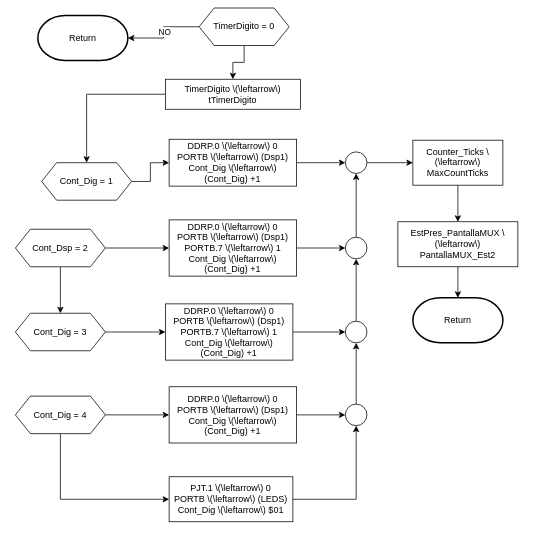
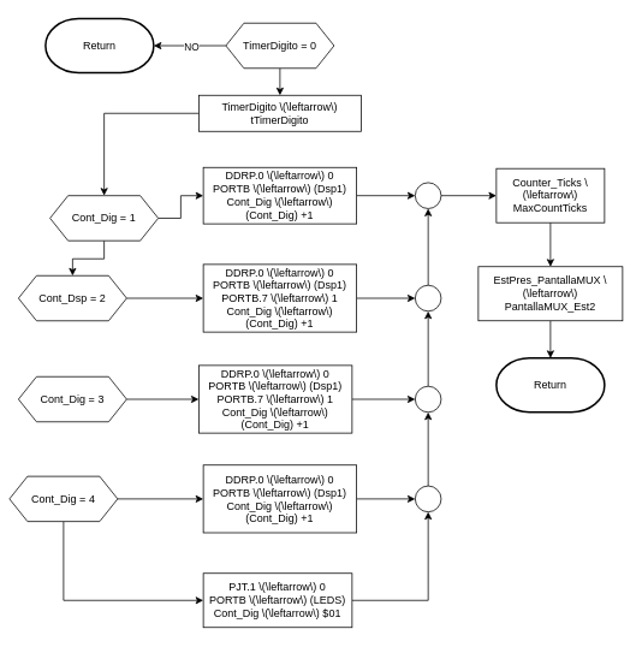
- <mxCell id="5" value="TimerDigito = 0" style="shape=hexagon;perimeter=hexagonPerimeter2;whiteSpace=wrap;html=1;fixedSize=1;" vertex="1" parent="1"><mxGeometry x="265" y="10" width="120" height="50" as="geometry" /></mxCell>
+ <mxCell id="5" value="TimerDigito = 0" style="shape=hexagon;perimeter=hexagonPerimeter2;whiteSpace=wrap;html=1;fixedSize=1;" vertex="1" parent="1"><mxGeometry x="250" y="25" width="120" height="50" as="geometry" /></mxCell>
+ <mxCell id="10" style="edgeStyle=orthogonalEdgeStyle;rounded=0;orthogonalLoop=1;jettySize=auto;html=1;exitX=0.5;exitY=1;exitDx=0;exitDy=0;" edge="1" parent="1" source="11" target="14"><mxGeometry relative="1" as="geometry" /></mxCell>
- <mxCell id="13" value="" style="edgeStyle=orthogonalEdgeStyle;rounded=0;orthogonalLoop=1;jettySize=auto;html=1;" edge="1" parent="1" source="14" target="16"><mxGeometry relative="1" as="geometry" /></mxCell>
- <mxCell id="19" value="Cont_Dig = 4" style="shape=hexagon;perimeter=hexagonPerimeter2;whiteSpace=wrap;html=1;fixedSize=1;" vertex="1" parent="1"><mxGeometry x="20" y="527.5" width="120" height="50" as="geometry" /></mxCell>
+ <mxCell id="19" value="Cont_Dig = 4" style="shape=hexagon;perimeter=hexagonPerimeter2;whiteSpace=wrap;html=1;fixedSize=1;" vertex="1" parent="1"><mxGeometry x="10" y="527.5" width="120" height="50" as="geometry" /></mxCell>
